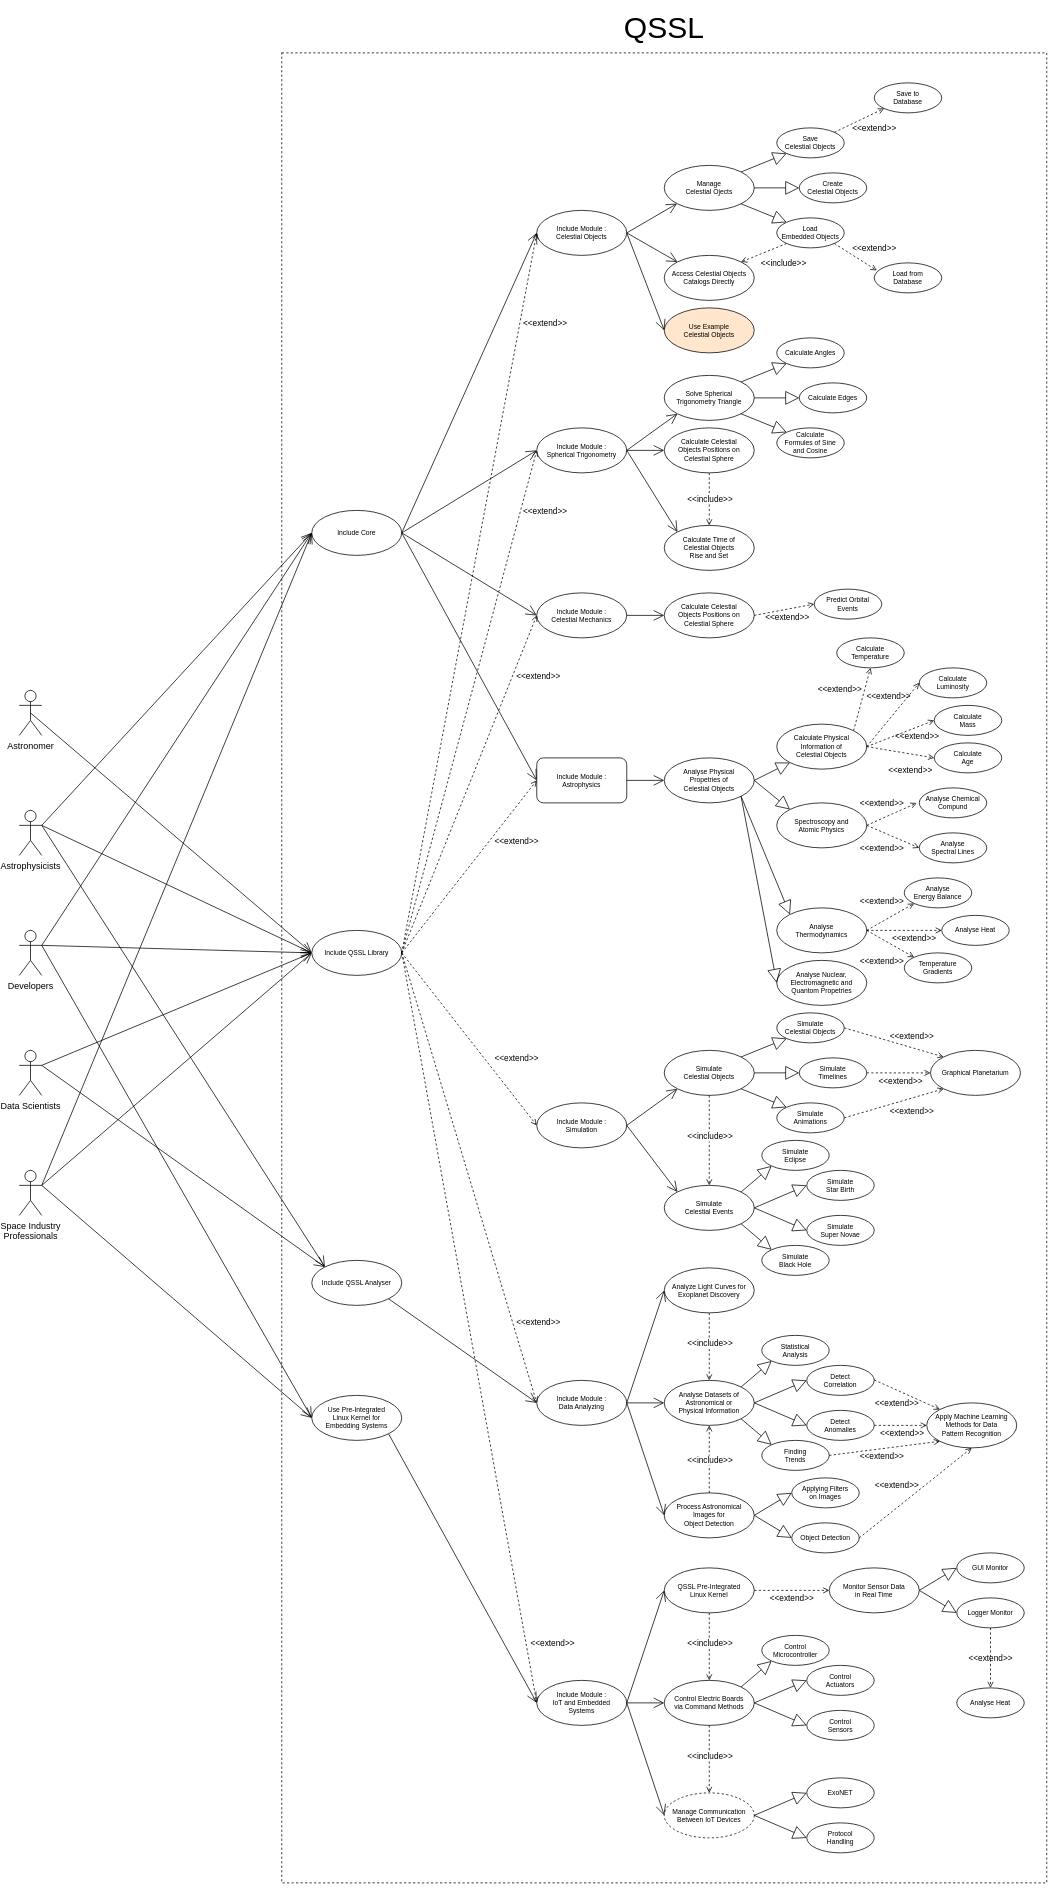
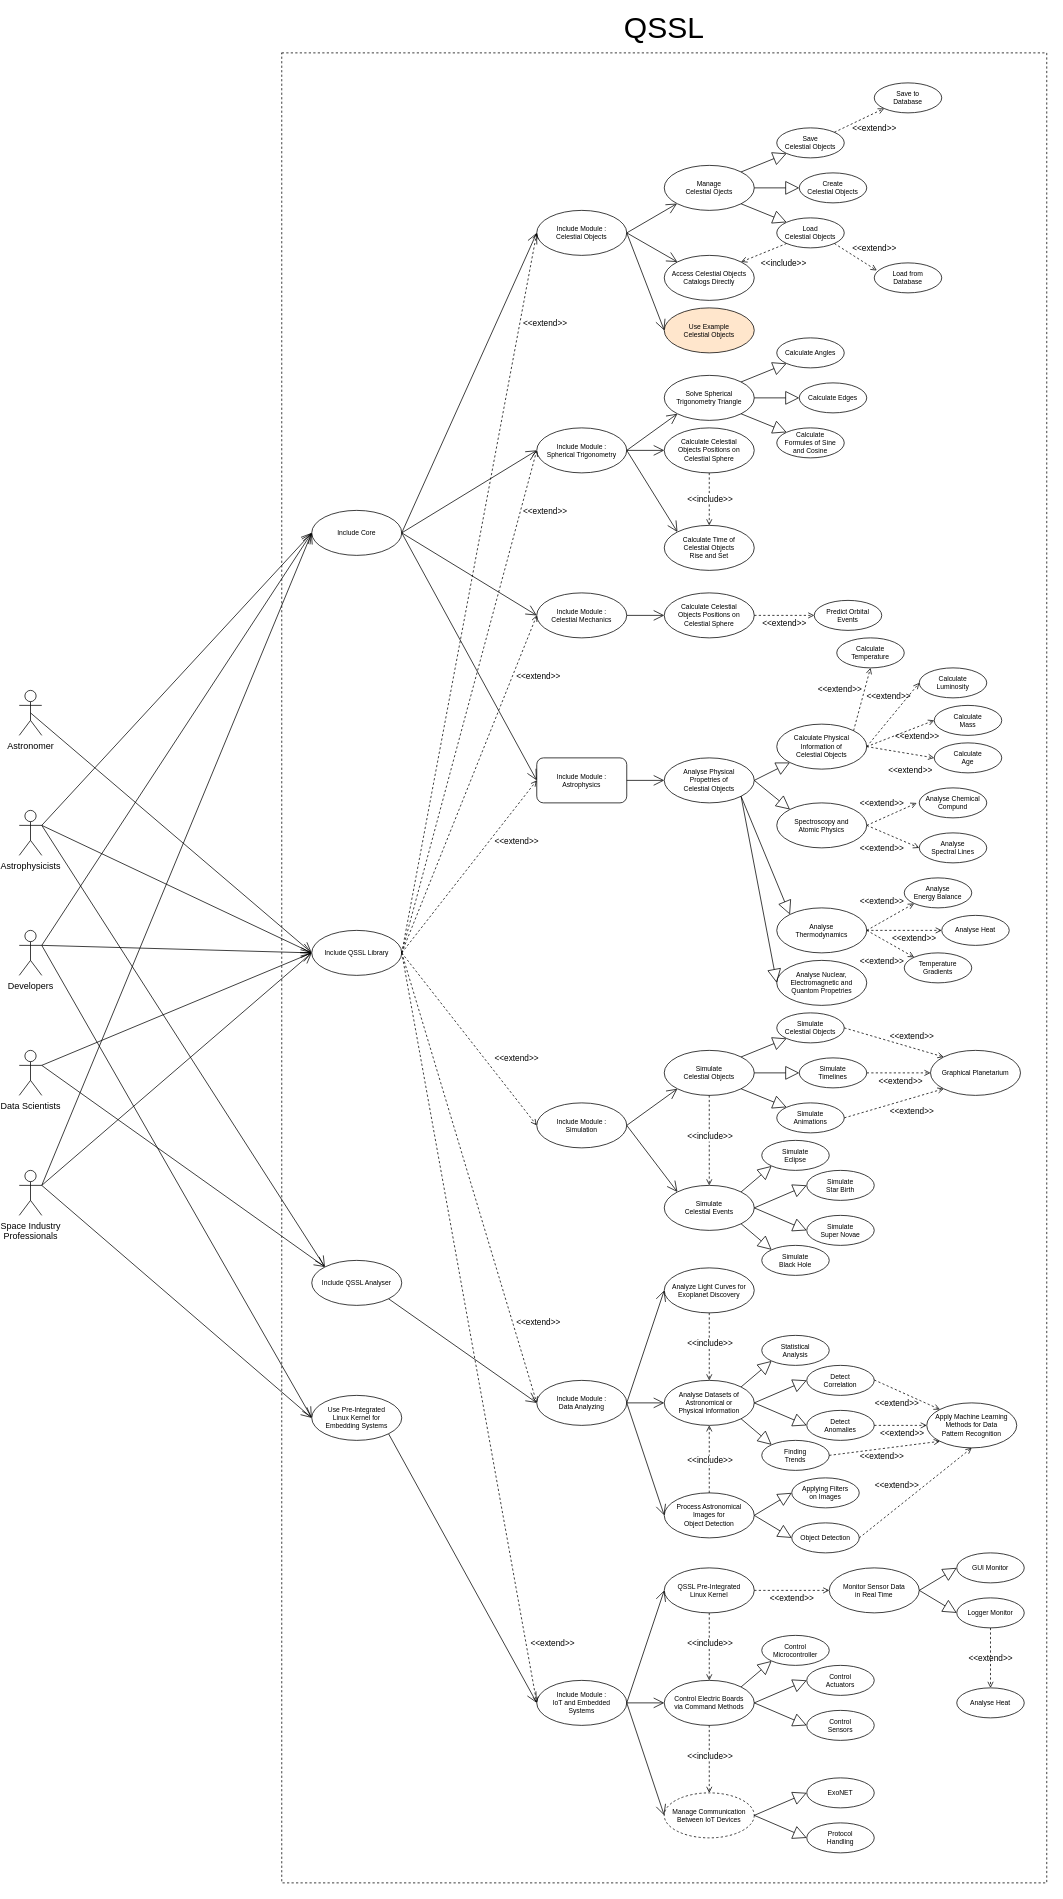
- <mxCell id="18" value="Load&lt;div&gt;Embedded Objects&lt;/div&gt;" style="ellipse;whiteSpace=wrap;html=1;fontSize=9;" parent="1" vertex="1"><mxGeometry x="1030" y="290" width="90" height="40" as="geometry" /></mxCell>
+ <mxCell id="18" value="Load&lt;div&gt;Celestial Objects&lt;/div&gt;" style="ellipse;whiteSpace=wrap;html=1;fontSize=9;" parent="1" vertex="1"><mxGeometry x="1030" y="290" width="90" height="40" as="geometry" /></mxCell>
- <mxCell id="48" value="Predict Orbital&lt;div&gt;Events&lt;/div&gt;" style="ellipse;whiteSpace=wrap;html=1;fontSize=9;" parent="1" vertex="1"><mxGeometry x="1080" y="785" width="90" height="40" as="geometry" /></mxCell>
+ <mxCell id="48" value="Predict Orbital&lt;div&gt;Events&lt;/div&gt;" style="ellipse;whiteSpace=wrap;html=1;fontSize=9;" parent="1" vertex="1"><mxGeometry x="1080" y="800" width="90" height="40" as="geometry" /></mxCell>
